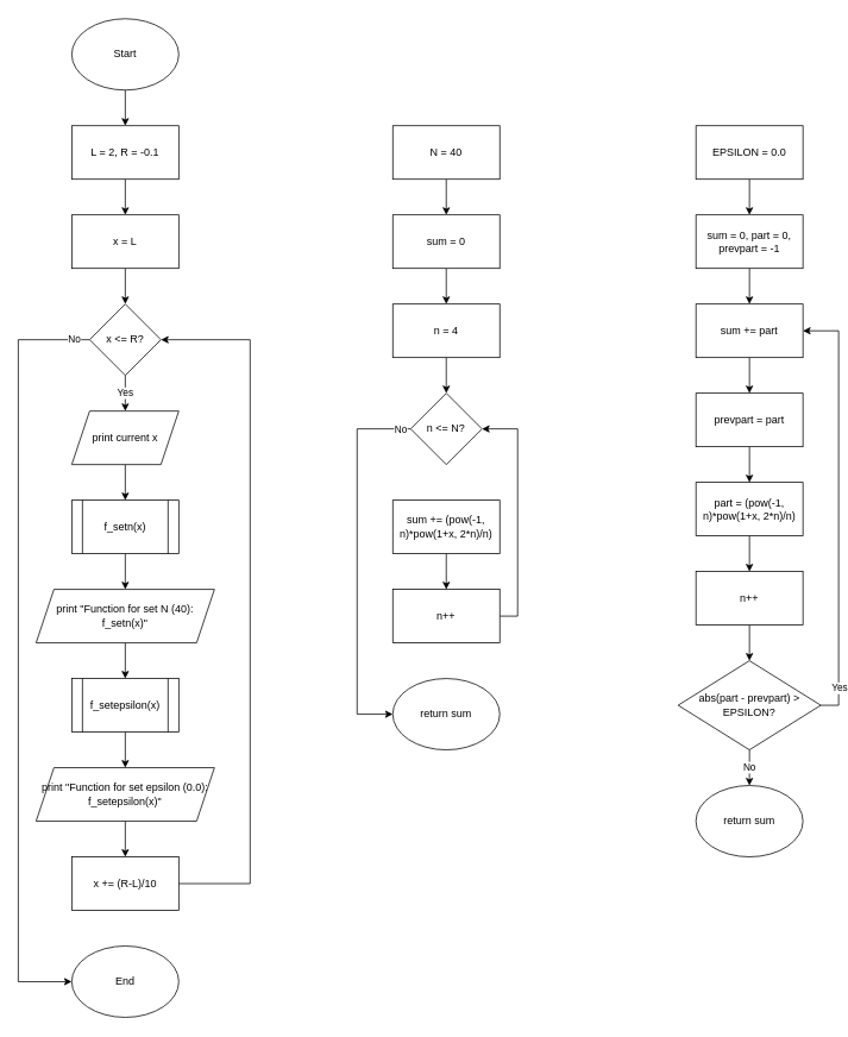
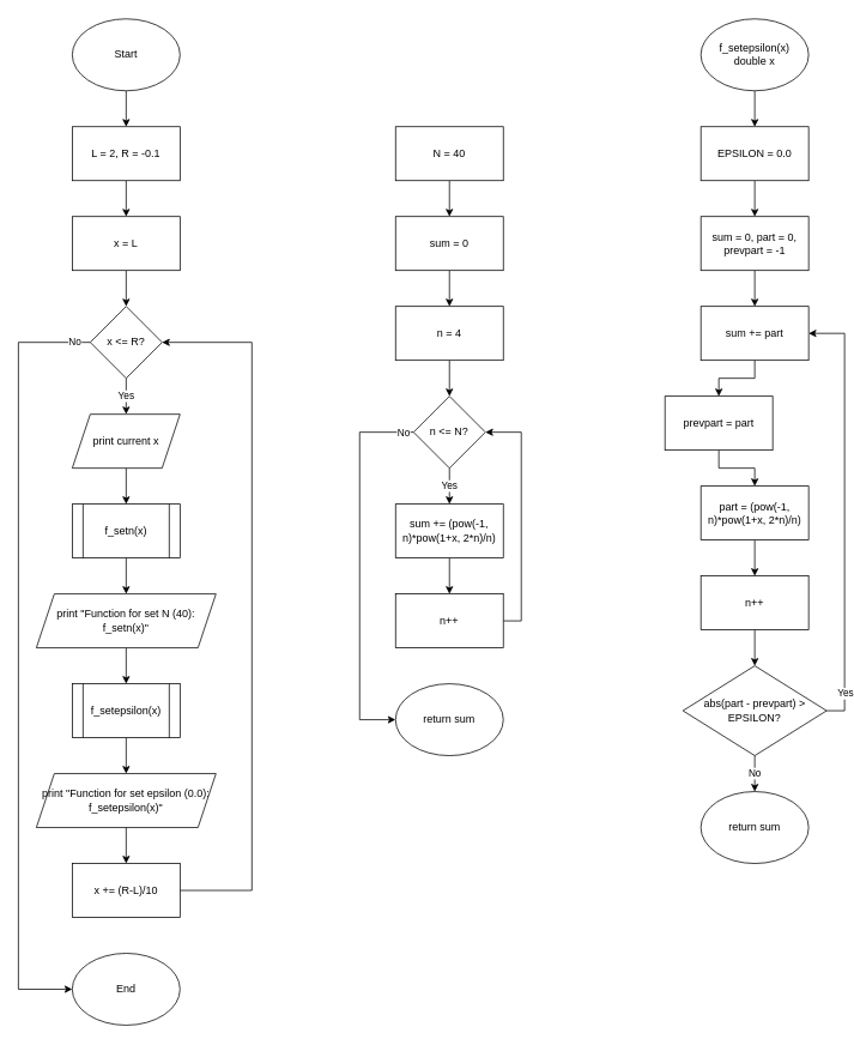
+ <mxCell id="41" value="&lt;div&gt;f_setepsilon(x)&lt;/div&gt;&lt;div&gt;double x&lt;br&gt;&lt;/div&gt;" style="ellipse;whiteSpace=wrap;html=1;" vertex="1" parent="1"><mxGeometry x="780" width="120" height="80" as="geometry" y="20" /></mxCell>
+ <mxCell id="40" style="edgeStyle=orthogonalEdgeStyle;rounded=0;orthogonalLoop=1;jettySize=auto;html=1;exitX=0.5;exitY=1;exitDx=0;exitDy=0;entryX=0.5;entryY=0;entryDx=0;entryDy=0;" edge="1" parent="1" source="41" target="43"><mxGeometry relative="1" as="geometry" /></mxCell>
- <mxCell id="49" value="prevpart = part" style="rounded=0;whiteSpace=wrap;html=1;" vertex="1" parent="1"><mxGeometry x="780" y="440" width="120" height="60" as="geometry" /></mxCell>
+ <mxCell id="49" value="prevpart = part" style="rounded=0;whiteSpace=wrap;html=1;" vertex="1" parent="1"><mxGeometry x="740" y="440" width="120" height="60" as="geometry" /></mxCell>
+ <mxCell id="29" value="Yes" style="edgeStyle=orthogonalEdgeStyle;rounded=0;orthogonalLoop=1;jettySize=auto;html=1;exitX=0.5;exitY=1;exitDx=0;exitDy=0;entryX=0.5;entryY=0;entryDx=0;entryDy=0;" edge="1" parent="1" source="32" target="34"><mxGeometry relative="1" as="geometry" /></mxCell>
